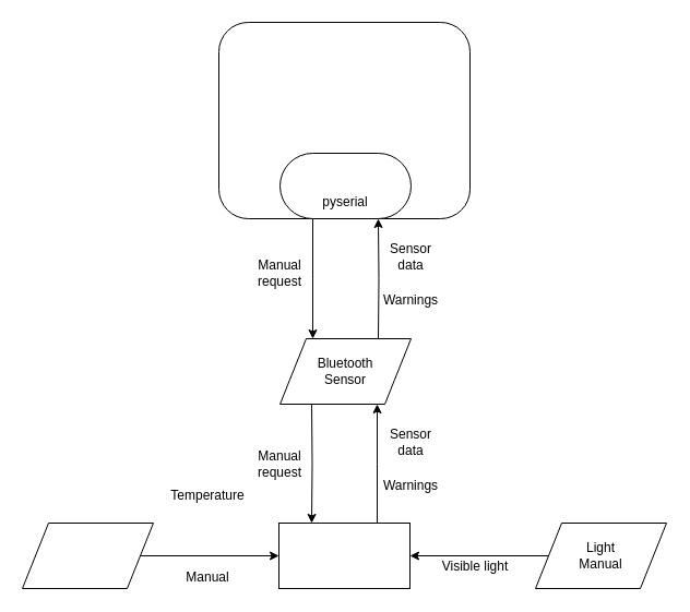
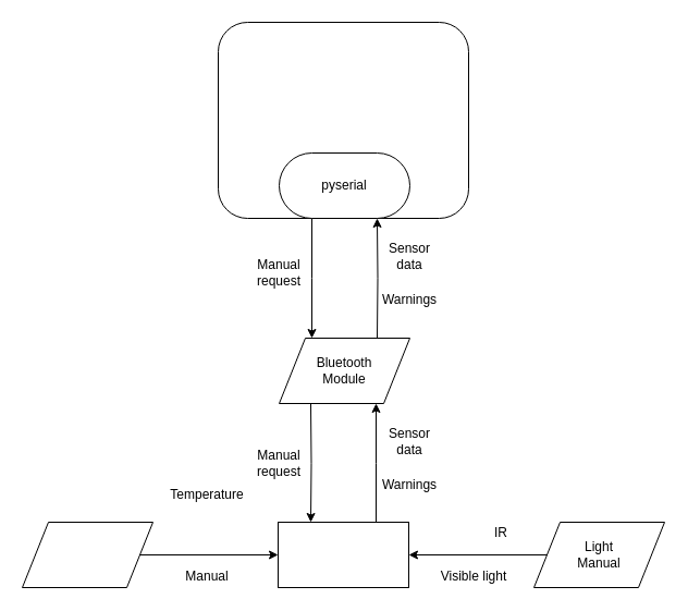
- <mxCell id="8" value="pyserial" style="text;html=1;strokeColor=none;fillColor=none;align=center;verticalAlign=middle;whiteSpace=wrap;rounded=0;" parent="1" vertex="1"><mxGeometry x="296" y="175" width="40" height="20" as="geometry" /></mxCell>
+ <mxCell id="8" value="pyserial" style="text;html=1;strokeColor=none;fillColor=none;align=center;verticalAlign=middle;whiteSpace=wrap;rounded=0;" parent="1" vertex="1"><mxGeometry x="296" y="160" width="40" height="20" as="geometry" /></mxCell>
- <mxCell id="7" value="Bluetooth Sensor&lt;br&gt;" style="text;html=1;strokeColor=none;fillColor=none;align=center;verticalAlign=middle;whiteSpace=wrap;rounded=0;" parent="1" vertex="1"><mxGeometry x="296" y="330" width="40" height="20" as="geometry" /></mxCell>
+ <mxCell id="7" value="Bluetooth Module&lt;br&gt;" style="text;html=1;strokeColor=none;fillColor=none;align=center;verticalAlign=middle;whiteSpace=wrap;rounded=0;" parent="1" vertex="1"><mxGeometry x="296" y="330" width="40" height="20" as="geometry" /></mxCell>
+ <mxCell id="23" value="IR" style="text;html=1;strokeColor=none;fillColor=none;align=center;verticalAlign=middle;whiteSpace=wrap;rounded=0;" vertex="1" parent="1"><mxGeometry x="440" y="479" width="40" height="20" as="geometry" /></mxCell>
- <mxCell id="22" value="Visible light" style="text;html=1;strokeColor=none;fillColor=none;align=center;verticalAlign=middle;whiteSpace=wrap;rounded=0;" vertex="1" parent="1"><mxGeometry x="400" y="509" width="70" height="20" as="geometry" /></mxCell>
+ <mxCell id="22" value="Visible light" style="text;html=1;strokeColor=none;fillColor=none;align=center;verticalAlign=middle;whiteSpace=wrap;rounded=0;" vertex="1" parent="1"><mxGeometry x="400" y="519" width="70" height="20" as="geometry" /></mxCell>
